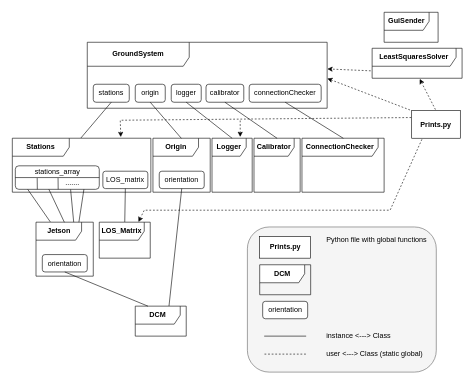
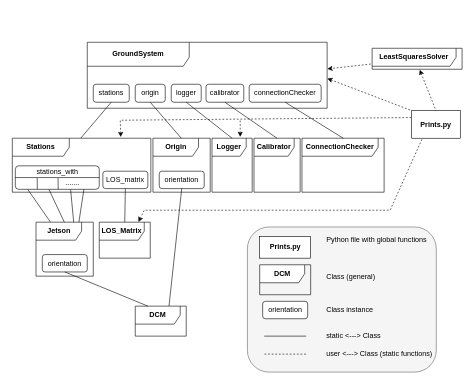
- <mxCell id="39" value="&lt;b&gt;GuiSender&lt;/b&gt;" style="shape=umlFrame;whiteSpace=wrap;html=1;pointerEvents=0;width=75;height=30;" parent="1" vertex="1"><mxGeometry x="640" y="20" width="90" height="50" as="geometry" /></mxCell>
- <mxCell id="40" value="&lt;span style=&quot;text-align: left;&quot;&gt;&lt;b&gt;LeastSquaresSolver&lt;/b&gt;&lt;/span&gt;" style="shape=umlFrame;whiteSpace=wrap;html=1;pointerEvents=0;width=140;height=30;" parent="1" vertex="1"><mxGeometry x="620" y="80" width="150" height="50" as="geometry" /></mxCell>
+ <mxCell id="40" value="&lt;span style=&quot;text-align: left;&quot;&gt;&lt;b&gt;LeastSquaresSolver&lt;/b&gt;&lt;/span&gt;" style="shape=umlFrame;whiteSpace=wrap;html=1;pointerEvents=0;width=140;height=30;" parent="1" vertex="1"><mxGeometry x="620" y="80" width="150" height="35" as="geometry" /></mxCell>
- <mxCell id="14" value="stations_array" style="text;html=1;align=center;verticalAlign=middle;whiteSpace=wrap;rounded=0;" parent="11" vertex="1"><mxGeometry x="44.545" y="-2" width="50.909" height="23.529" as="geometry" /></mxCell>
+ <mxCell id="14" value="stations_with" style="text;html=1;align=center;verticalAlign=middle;whiteSpace=wrap;rounded=0;" parent="11" vertex="1"><mxGeometry x="44.545" y="-2" width="50.909" height="23.529" as="geometry" /></mxCell>
+ <mxCell id="52" value="Class (general)" style="text;html=1;align=left;verticalAlign=middle;whiteSpace=wrap;rounded=0;" parent="1" vertex="1"><mxGeometry x="541.5" y="447" width="171.5" height="27" as="geometry" /></mxCell>
+ <mxCell id="53" value="Class instance" style="text;html=1;align=left;verticalAlign=middle;whiteSpace=wrap;rounded=0;" parent="1" vertex="1"><mxGeometry x="541.5" y="502" width="171.5" height="27" as="geometry" /></mxCell>
- <mxCell id="55" value="instance &amp;lt;---&amp;gt; Class" style="text;html=1;align=left;verticalAlign=middle;whiteSpace=wrap;rounded=0;" parent="1" vertex="1"><mxGeometry x="542" y="545" width="171.5" height="27" as="geometry" /></mxCell>
+ <mxCell id="55" value="static &amp;lt;---&amp;gt; Class" style="text;html=1;align=left;verticalAlign=middle;whiteSpace=wrap;rounded=0;" parent="1" vertex="1"><mxGeometry x="542" y="545" width="171.5" height="27" as="geometry" /></mxCell>
- <mxCell id="57" value="user &amp;lt;---&amp;gt; Class (static global)" style="text;html=1;align=left;verticalAlign=middle;whiteSpace=wrap;rounded=0;" parent="1" vertex="1"><mxGeometry x="541.5" y="571" width="178.5" height="37" as="geometry" /></mxCell>
+ <mxCell id="57" value="user &amp;lt;---&amp;gt; Class (static functions)" style="text;html=1;align=left;verticalAlign=middle;whiteSpace=wrap;rounded=0;" parent="1" vertex="1"><mxGeometry x="541.5" y="571" width="178.5" height="37" as="geometry" /></mxCell>
